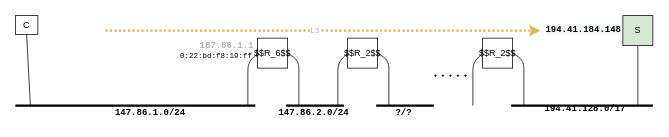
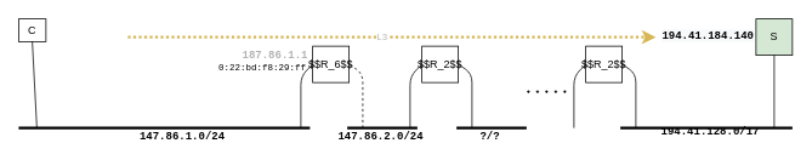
- <mxCell id="35" value="&lt;meta charset=&quot;utf-8&quot;&gt;&lt;span style=&quot;color: rgb(0, 0, 0); font-family: &amp;quot;courier new&amp;quot;; font-size: 12px; font-style: normal; font-weight: 700; letter-spacing: normal; text-indent: 0px; text-transform: none; word-spacing: 0px; background-color: rgb(248, 249, 250); display: inline; float: none;&quot;&gt;194.41.184.148&lt;/span&gt;" style="text;whiteSpace=wrap;html=1;fontSize=10;fontFamily=Courier New;fontColor=#B3B3B3;align=right;" vertex="1" parent="1"><mxGeometry x="720" y="25" width="110" height="30" as="geometry" /></mxCell>
+ <mxCell id="35" value="&lt;meta charset=&quot;utf-8&quot;&gt;&lt;span style=&quot;color: rgb(0, 0, 0); font-family: &amp;quot;courier new&amp;quot;; font-size: 12px; font-style: normal; font-weight: 700; letter-spacing: normal; text-indent: 0px; text-transform: none; word-spacing: 0px; background-color: rgb(248, 249, 250); display: inline; float: none;&quot;&gt;194.41.184.140&lt;/span&gt;" style="text;whiteSpace=wrap;html=1;fontSize=10;fontFamily=Courier New;fontColor=#B3B3B3;align=right;" vertex="1" parent="1"><mxGeometry x="720" y="25" width="110" height="30" as="geometry" /></mxCell>
- <mxCell id="5" value="&lt;p class=&quot;p1&quot; style=&quot;margin: 0px; font-stretch: normal; font-size: 10px; line-height: normal;&quot;&gt;&lt;span class=&quot;s1&quot; style=&quot;font-size: 10px;&quot;&gt;0:22:bd:f8:19:ff&lt;span class=&quot;Apple-converted-space&quot; style=&quot;font-size: 10px;&quot;&gt;&amp;nbsp;&lt;/span&gt;&lt;/span&gt;&lt;/p&gt;" style="text;whiteSpace=wrap;html=1;fontFamily=Courier New;labelBackgroundColor=none;align=right;fontSize=10;" vertex="1" parent="1"><mxGeometry x="240" y="62" width="104" height="30" as="geometry" /></mxCell>
+ <mxCell id="5" value="&lt;p class=&quot;p1&quot; style=&quot;margin: 0px; font-stretch: normal; font-size: 10px; line-height: normal;&quot;&gt;&lt;span class=&quot;s1&quot; style=&quot;font-size: 10px;&quot;&gt;0:22:bd:f8:29:ff&lt;span class=&quot;Apple-converted-space&quot; style=&quot;font-size: 10px;&quot;&gt;&amp;nbsp;&lt;/span&gt;&lt;/span&gt;&lt;/p&gt;" style="text;whiteSpace=wrap;html=1;fontFamily=Courier New;labelBackgroundColor=none;align=right;fontSize=10;" vertex="1" parent="1"><mxGeometry x="240" y="62" width="104" height="30" as="geometry" /></mxCell>
- <mxCell id="14" value="" style="endArrow=none;html=1;strokeWidth=1;fontFamily=Courier New;fontSize=10;fontColor=#B3B3B3;entryX=1;entryY=0.5;entryDx=0;entryDy=0;exitX=0;exitY=0;exitDx=0;exitDy=0;" edge="1" parent="1" source="13" target="6"><mxGeometry width="50" height="50" relative="1" as="geometry"><mxPoint x="390" y="140" as="sourcePoint" /><mxPoint x="400" y="240" as="targetPoint" /><Array as="points"><mxPoint x="398" y="80" /></Array></mxGeometry></mxCell>
+ <mxCell id="14" value="" style="endArrow=none;html=1;strokeWidth=1;fontFamily=Courier New;fontSize=10;fontColor=#B3B3B3;entryX=1;entryY=0.5;entryDx=0;entryDy=0;exitX=0;exitY=0;exitDx=0;exitDy=0;dashed=1;" edge="1" parent="1" source="13" target="6"><mxGeometry width="50" height="50" relative="1" as="geometry"><mxPoint x="390" y="140" as="sourcePoint" /><mxPoint x="400" y="240" as="targetPoint" /><Array as="points"><mxPoint x="398" y="80" /></Array></mxGeometry></mxCell>
